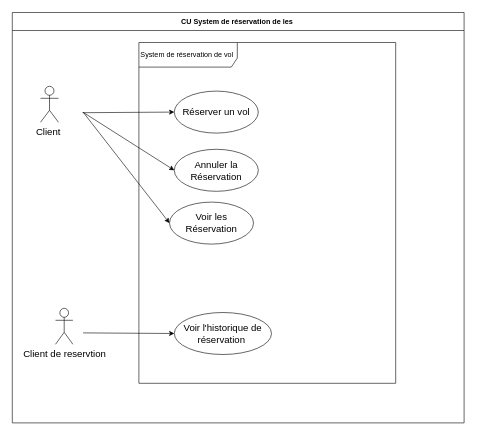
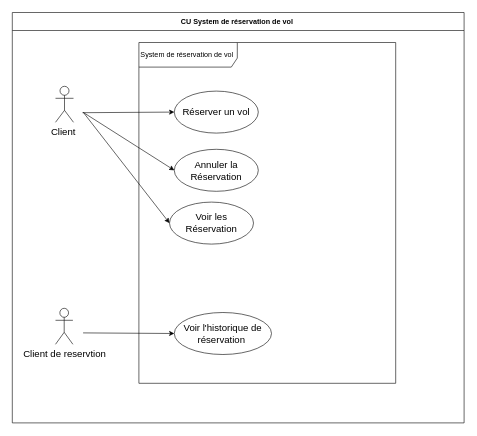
- <mxCell id="2" value="CU System de réservation de les&amp;nbsp;" style="swimlane;fontStyle=1;align=center;horizontal=1;startSize=30;collapsible=0;html=1;whiteSpace=wrap;" vertex="1" parent="1"><mxGeometry x="20" y="20" width="753" height="684" as="geometry" /></mxCell>
+ <mxCell id="2" value="CU System de réservation de vol&amp;nbsp;" style="swimlane;fontStyle=1;align=center;horizontal=1;startSize=30;collapsible=0;html=1;whiteSpace=wrap;" vertex="1" parent="1"><mxGeometry x="20" y="20" width="753" height="684" as="geometry" /></mxCell>
- <mxCell id="8" value="Client&amp;nbsp;" style="shape=umlActor;verticalLabelPosition=bottom;verticalAlign=top;html=1;outlineConnect=0;fontSize=16;" vertex="1" parent="2"><mxGeometry x="47" y="123" width="30" height="60" as="geometry" /></mxCell>
+ <mxCell id="8" value="Client&amp;nbsp;" style="shape=umlActor;verticalLabelPosition=bottom;verticalAlign=top;html=1;outlineConnect=0;fontSize=16;" vertex="1" parent="2"><mxGeometry x="72" y="123" width="30" height="60" as="geometry" /></mxCell>
